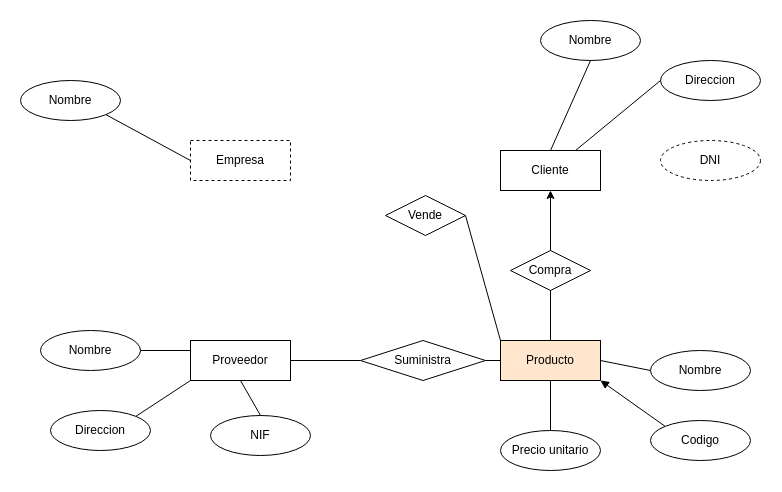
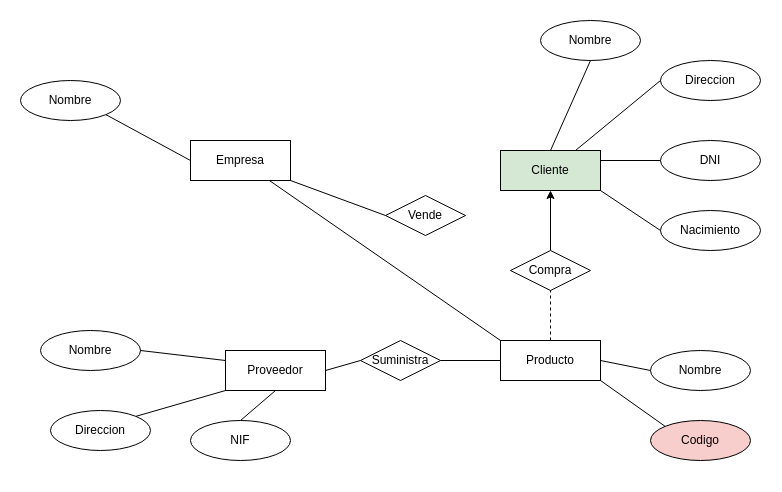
- <mxCell id="4" value="Empresa" style="whiteSpace=wrap;html=1;align=center;dashed=1;" vertex="1" parent="1"><mxGeometry x="190" y="140" width="100" height="40" as="geometry" /></mxCell>
+ <mxCell id="4" value="Empresa" style="whiteSpace=wrap;html=1;align=center;" vertex="1" parent="1"><mxGeometry x="190" y="140" width="100" height="40" as="geometry" /></mxCell>
+ <mxCell id="23" value="" style="endArrow=none;html=1;rounded=0;exitX=0;exitY=0.5;exitDx=0;exitDy=0;entryX=1;entryY=0.25;entryDx=0;entryDy=0;" edge="1" parent="1" source="7" target="3"><mxGeometry width="50" height="50" relative="1" as="geometry"><mxPoint x="380" y="380" as="sourcePoint" /><mxPoint x="430" y="330" as="targetPoint" /></mxGeometry></mxCell>
- <mxCell id="7" value="DNI" style="ellipse;whiteSpace=wrap;html=1;align=center;dashed=1;" vertex="1" parent="1"><mxGeometry x="660" y="140" width="100" height="40" as="geometry" /></mxCell>
+ <mxCell id="7" value="DNI" style="ellipse;whiteSpace=wrap;html=1;align=center;" vertex="1" parent="1"><mxGeometry x="660" y="140" width="100" height="40" as="geometry" /></mxCell>
- <mxCell id="3" value="Cliente" style="whiteSpace=wrap;html=1;align=center;" vertex="1" parent="1"><mxGeometry x="500" y="150" width="100" height="40" as="geometry" /></mxCell>
+ <mxCell id="3" value="Cliente" style="whiteSpace=wrap;html=1;align=center;fillColor=#d5e8d4;" vertex="1" parent="1"><mxGeometry x="500" y="150" width="100" height="40" as="geometry" /></mxCell>
+ <mxCell id="30" value="" style="endArrow=none;html=1;rounded=0;exitX=1;exitY=1;exitDx=0;exitDy=0;entryX=0;entryY=0.5;entryDx=0;entryDy=0;" edge="1" parent="1" source="4" target="29"><mxGeometry width="50" height="50" relative="1" as="geometry"><mxPoint x="380" y="380" as="sourcePoint" /><mxPoint x="430" y="330" as="targetPoint" /></mxGeometry></mxCell>
+ <mxCell id="24" value="" style="endArrow=none;html=1;rounded=0;exitX=0;exitY=0.5;exitDx=0;exitDy=0;entryX=1;entryY=1;entryDx=0;entryDy=0;" edge="1" parent="1" source="6" target="3"><mxGeometry width="50" height="50" relative="1" as="geometry"><mxPoint x="380" y="380" as="sourcePoint" /><mxPoint x="430" y="330" as="targetPoint" /></mxGeometry></mxCell>
+ <mxCell id="6" value="Nacimiento" style="ellipse;whiteSpace=wrap;html=1;align=center;" vertex="1" parent="1"><mxGeometry x="660" y="210" width="100" height="40" as="geometry" /></mxCell>
- <mxCell id="36" value="" style="endArrow=none;html=1;rounded=0;entryX=1;entryY=0.5;entryDx=0;entryDy=0;exitX=0;exitY=0;exitDx=0;exitDy=0;" edge="1" parent="1" source="5" target="29"><mxGeometry width="50" height="50" relative="1" as="geometry"><mxPoint x="380" y="380" as="sourcePoint" /><mxPoint x="430" y="330" as="targetPoint" /></mxGeometry></mxCell>
+ <mxCell id="36" value="" style="endArrow=none;html=1;rounded=0;exitX=0;exitY=0;exitDx=0;exitDy=0;" edge="1" parent="1" source="5" target="4"><mxGeometry width="50" height="50" relative="1" as="geometry"><mxPoint x="380" y="380" as="sourcePoint" /><mxPoint x="430" y="330" as="targetPoint" /></mxGeometry></mxCell>
- <mxCell id="31" value="" style="endArrow=none;html=1;rounded=0;exitX=0.5;exitY=0;exitDx=0;exitDy=0;entryX=0.5;entryY=1;entryDx=0;entryDy=0;" edge="1" parent="1" source="5" target="28"><mxGeometry width="50" height="50" relative="1" as="geometry"><mxPoint x="380" y="380" as="sourcePoint" /><mxPoint x="430" y="330" as="targetPoint" /></mxGeometry></mxCell>
+ <mxCell id="31" value="" style="endArrow=none;html=1;rounded=0;exitX=0.5;exitY=0;exitDx=0;exitDy=0;entryX=0.5;entryY=1;entryDx=0;entryDy=0;dashed=1;" edge="1" parent="1" source="5" target="28"><mxGeometry width="50" height="50" relative="1" as="geometry"><mxPoint x="380" y="380" as="sourcePoint" /><mxPoint x="430" y="330" as="targetPoint" /></mxGeometry></mxCell>
- <mxCell id="2" value="Proveedor" style="whiteSpace=wrap;html=1;align=center;" vertex="1" parent="1"><mxGeometry x="190" y="340" width="100" height="40" as="geometry" /></mxCell>
+ <mxCell id="2" value="Proveedor" style="whiteSpace=wrap;html=1;align=center;" vertex="1" parent="1"><mxGeometry x="225" y="350" width="100" height="40" as="geometry" /></mxCell>
- <mxCell id="33" value="Suministra" style="shape=rhombus;perimeter=rhombusPerimeter;whiteSpace=wrap;html=1;align=center;" vertex="1" parent="1"><mxGeometry x="360" y="340" width="125" height="40" as="geometry" /></mxCell>
+ <mxCell id="33" value="Suministra" style="shape=rhombus;perimeter=rhombusPerimeter;whiteSpace=wrap;html=1;align=center;" vertex="1" parent="1"><mxGeometry x="360" y="340" width="80" height="40" as="geometry" /></mxCell>
- <mxCell id="5" value="Producto" style="whiteSpace=wrap;html=1;align=center;fillColor=#ffe6cc;" vertex="1" parent="1"><mxGeometry x="500" y="340" width="100" height="40" as="geometry" /></mxCell>
+ <mxCell id="5" value="Producto" style="whiteSpace=wrap;html=1;align=center;" vertex="1" parent="1"><mxGeometry x="500" y="340" width="100" height="40" as="geometry" /></mxCell>
- <mxCell id="27" value="" style="endArrow=block;html=1;rounded=0;exitX=0;exitY=0;exitDx=0;exitDy=0;entryX=1;entryY=1;entryDx=0;entryDy=0;" edge="1" parent="1" source="10" target="5"><mxGeometry width="50" height="50" relative="1" as="geometry"><mxPoint x="380" y="380" as="sourcePoint" /><mxPoint x="430" y="330" as="targetPoint" /></mxGeometry></mxCell>
+ <mxCell id="27" value="" style="endArrow=none;html=1;rounded=0;exitX=0;exitY=0;exitDx=0;exitDy=0;entryX=1;entryY=1;entryDx=0;entryDy=0;" edge="1" parent="1" source="10" target="5"><mxGeometry width="50" height="50" relative="1" as="geometry"><mxPoint x="380" y="380" as="sourcePoint" /><mxPoint x="430" y="330" as="targetPoint" /></mxGeometry></mxCell>
- <mxCell id="25" value="" style="endArrow=none;html=1;rounded=0;exitX=0.5;exitY=0;exitDx=0;exitDy=0;entryX=0.5;entryY=1;entryDx=0;entryDy=0;" edge="1" parent="1" source="12" target="5"><mxGeometry width="50" height="50" relative="1" as="geometry"><mxPoint x="380" y="380" as="sourcePoint" /><mxPoint x="430" y="330" as="targetPoint" /></mxGeometry></mxCell>
- <mxCell id="14" value="NIF" style="ellipse;whiteSpace=wrap;html=1;align=center;" vertex="1" parent="1"><mxGeometry x="210" y="415" width="100" height="40" as="geometry" /></mxCell>
+ <mxCell id="14" value="NIF" style="ellipse;whiteSpace=wrap;html=1;align=center;" vertex="1" parent="1"><mxGeometry x="190" y="420" width="100" height="40" as="geometry" /></mxCell>
- <mxCell id="10" value="Codigo" style="ellipse;whiteSpace=wrap;html=1;align=center;" vertex="1" parent="1"><mxGeometry x="650" y="420" width="100" height="40" as="geometry" /></mxCell>
+ <mxCell id="10" value="Codigo" style="ellipse;whiteSpace=wrap;html=1;align=center;fillColor=#f8cecc;" vertex="1" parent="1"><mxGeometry x="650" y="420" width="100" height="40" as="geometry" /></mxCell>
- <mxCell id="12" value="Precio unitario" style="ellipse;whiteSpace=wrap;html=1;align=center;" vertex="1" parent="1"><mxGeometry x="500" y="430" width="100" height="40" as="geometry" /></mxCell>
